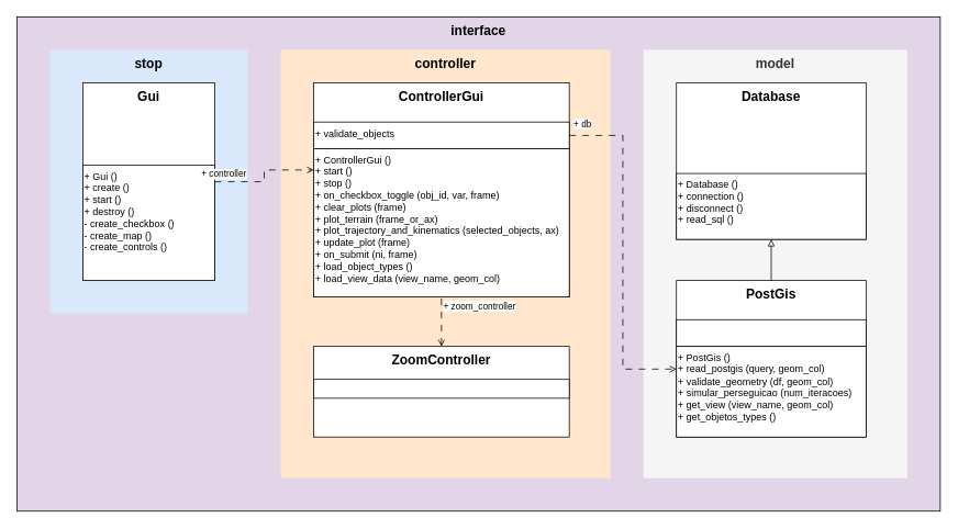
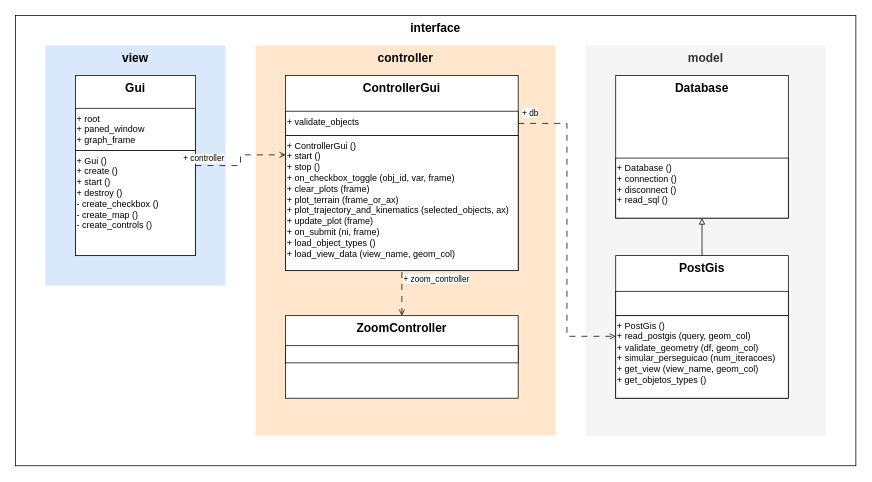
- <mxCell id="2" value="&lt;font style=&quot;font-size: 16px;&quot;&gt;&lt;b&gt;interface&lt;/b&gt;&lt;/font&gt;" style="rounded=0;whiteSpace=wrap;html=1;verticalAlign=top;fillColor=#e1d5e7;" vertex="1" parent="1"><mxGeometry x="20" y="20" width="1120" height="600" as="geometry" /></mxCell>
+ <mxCell id="2" value="&lt;font style=&quot;font-size: 16px;&quot;&gt;&lt;b&gt;interface&lt;/b&gt;&lt;/font&gt;" style="rounded=0;whiteSpace=wrap;html=1;verticalAlign=top;" vertex="1" parent="1"><mxGeometry x="20" y="20" width="1120" height="600" as="geometry" /></mxCell>
- <mxCell id="25" value="&lt;font&gt;stop&lt;/font&gt;" style="rounded=0;whiteSpace=wrap;html=1;fillColor=#dae8fc;strokeColor=none;horizontal=1;labelPosition=center;verticalLabelPosition=middle;align=center;verticalAlign=top;fontSize=16;fontStyle=1" vertex="1" parent="24"><mxGeometry x="40" width="240" height="320" as="geometry" /></mxCell>
+ <mxCell id="25" value="&lt;font&gt;view&lt;/font&gt;" style="rounded=0;whiteSpace=wrap;html=1;fillColor=#dae8fc;strokeColor=none;horizontal=1;labelPosition=center;verticalLabelPosition=middle;align=center;verticalAlign=top;fontSize=16;fontStyle=1" vertex="1" parent="24"><mxGeometry x="40" width="240" height="320" as="geometry" /></mxCell>
+ <mxCell id="28" value="+ root&lt;div&gt;+ paned_window&lt;/div&gt;&lt;div&gt;+ graph_frame&lt;/div&gt;" style="rounded=0;whiteSpace=wrap;html=1;align=left;verticalAlign=top;" vertex="1" parent="26"><mxGeometry y="43.64" width="160" height="56.36" as="geometry" /></mxCell>
